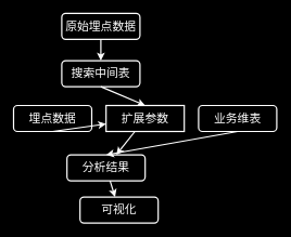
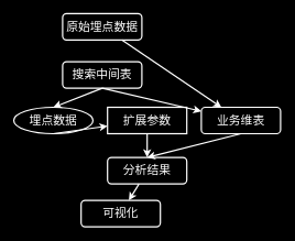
- <mxCell id="2" style="rounded=0;orthogonalLoop=1;jettySize=auto;html=1;fontColor=#FFFFFF;strokeColor=#FFFFFF;strokeWidth=2;" edge="1" parent="1" source="3" target="6"><mxGeometry relative="1" as="geometry" /></mxCell>
+ <mxCell id="2" style="rounded=0;orthogonalLoop=1;jettySize=auto;html=1;fontColor=#FFFFFF;strokeColor=#FFFFFF;strokeWidth=2;" edge="1" parent="1" source="3" target="12"><mxGeometry relative="1" as="geometry" /></mxCell>
+ <mxCell id="4" style="edgeStyle=none;rounded=0;orthogonalLoop=1;jettySize=auto;html=1;entryX=0.5;entryY=0;entryDx=0;entryDy=0;fontColor=#FFFFFF;strokeColor=#FFFFFF;strokeWidth=2;exitX=0.5;exitY=1;exitDx=0;exitDy=0;" edge="1" parent="1" source="6" target="8"><mxGeometry relative="1" as="geometry" /></mxCell>
- <mxCell id="5" style="edgeStyle=none;rounded=0;orthogonalLoop=1;jettySize=auto;html=1;entryX=0.5;entryY=0;entryDx=0;entryDy=0;fontColor=#FFFFFF;strokeColor=#FFFFFF;strokeWidth=2;exitX=0.5;exitY=1;exitDx=0;exitDy=0;" edge="1" parent="1" source="6" target="10"><mxGeometry relative="1" as="geometry" /></mxCell>
+ <mxCell id="5" style="edgeStyle=none;rounded=0;orthogonalLoop=1;jettySize=auto;html=1;fontColor=#FFFFFF;strokeColor=#FFFFFF;strokeWidth=2;exitX=0.5;exitY=1;exitDx=0;exitDy=0;" edge="1" parent="1" source="6" target="12"><mxGeometry relative="1" as="geometry" /></mxCell>
- <mxCell id="8" value="&lt;font color=&quot;#ffffff&quot;&gt;&lt;span style=&quot;font-size: 18px&quot;&gt;埋点数据&lt;/span&gt;&lt;/font&gt;" style="rounded=1;whiteSpace=wrap;html=1;fontSize=12;glass=0;strokeWidth=2;shadow=0;fillColor=none;strokeColor=#FFFFFF;" vertex="1" parent="1"><mxGeometry x="20" y="162" width="120" height="40" as="geometry" /></mxCell>
+ <mxCell id="8" value="&lt;font color=&quot;#ffffff&quot;&gt;&lt;span style=&quot;font-size: 18px&quot;&gt;埋点数据&lt;/span&gt;&lt;/font&gt;" style="ellipse;whiteSpace=wrap;html=1;fontSize=12;glass=0;strokeWidth=2;shadow=0;fillColor=none;strokeColor=#FFFFFF;" vertex="1" parent="1"><mxGeometry x="20" y="162" width="120" height="40" as="geometry" /></mxCell>
- <mxCell id="14" value="&lt;font color=&quot;#ffffff&quot;&gt;&lt;span style=&quot;font-size: 18px&quot;&gt;分析结果&lt;/span&gt;&lt;/font&gt;" style="rounded=1;whiteSpace=wrap;html=1;fontSize=12;glass=0;strokeWidth=2;shadow=0;fillColor=none;strokeColor=#FFFFFF;" vertex="1" parent="1"><mxGeometry x="102" y="238" width="120" height="40" as="geometry" /></mxCell>
+ <mxCell id="14" value="&lt;font color=&quot;#ffffff&quot;&gt;&lt;span style=&quot;font-size: 18px&quot;&gt;分析结果&lt;/span&gt;&lt;/font&gt;" style="rounded=1;whiteSpace=wrap;html=1;fontSize=12;glass=0;strokeWidth=2;shadow=0;fillColor=none;strokeColor=#FFFFFF;" vertex="1" parent="1"><mxGeometry x="162" y="238" width="120" height="40" as="geometry" /></mxCell>
